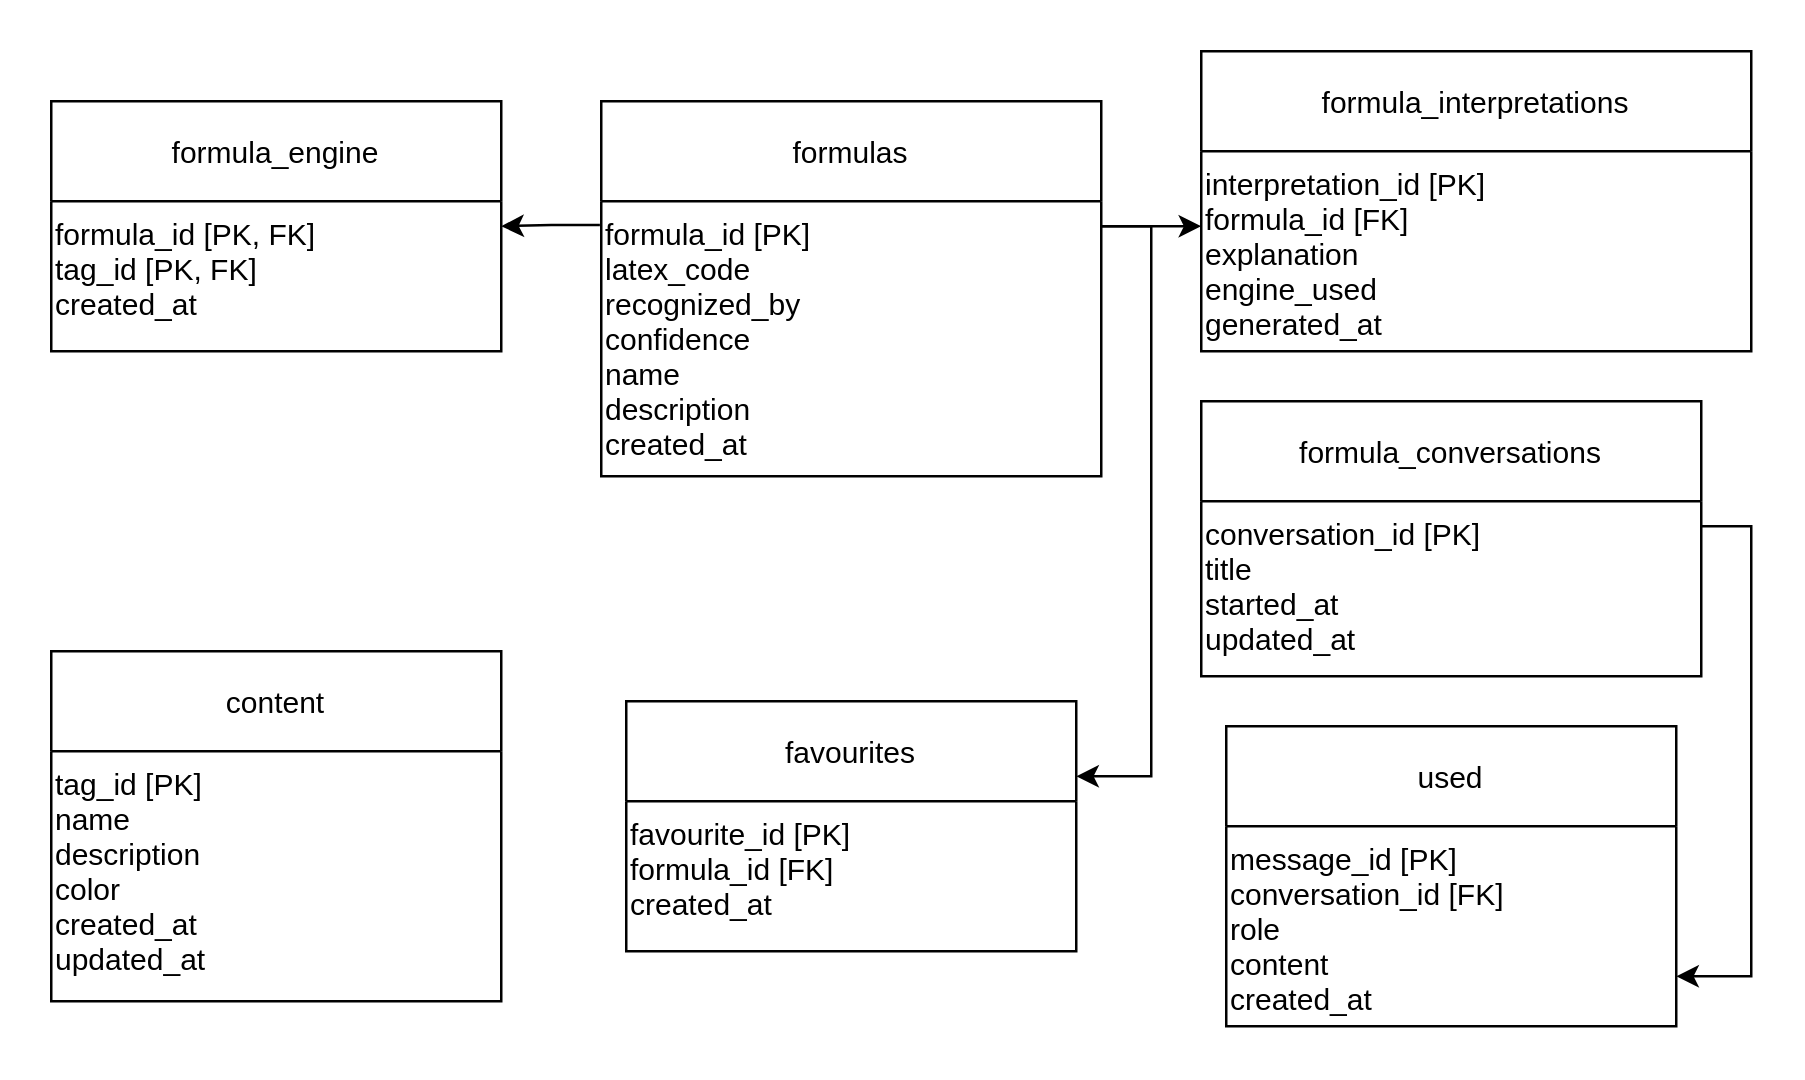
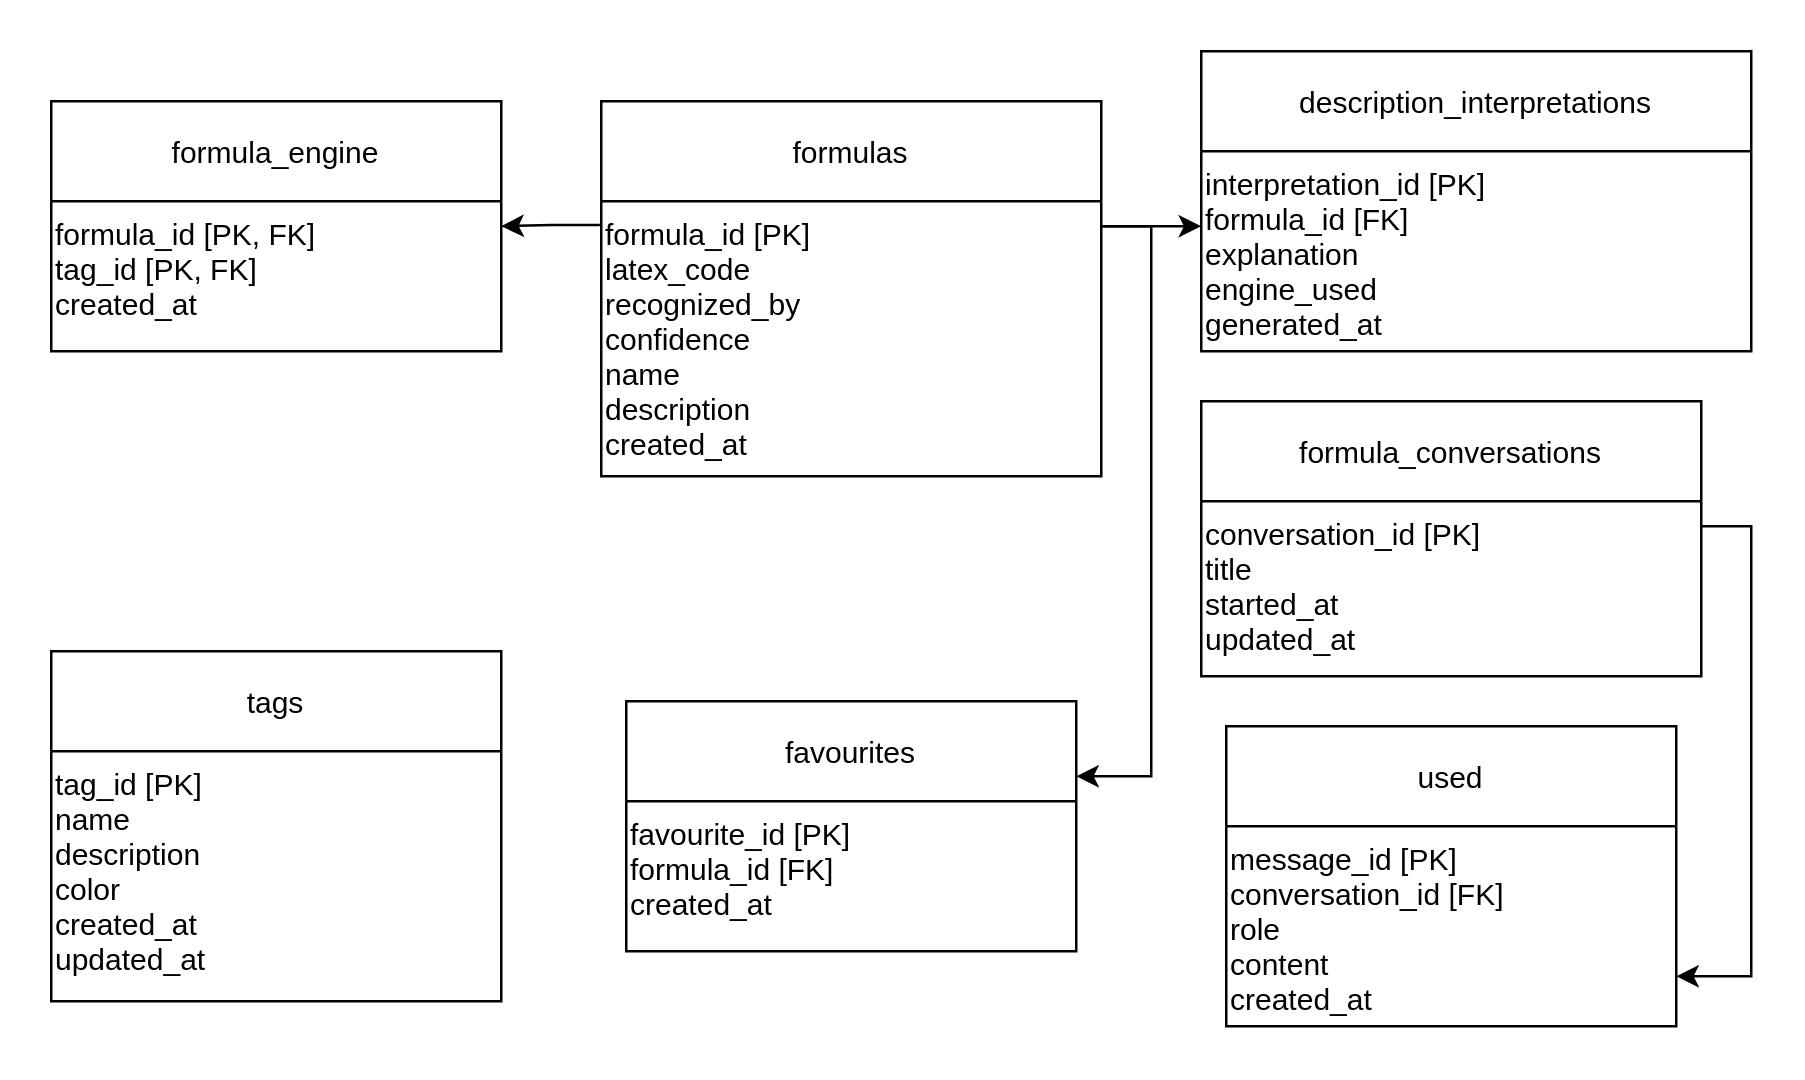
- <mxCell id="6" value="formula_interpretations" style="shape=swimlane;childLayout=stackLayout;horizontal=1;" parent="1" vertex="1"><mxGeometry x="480" width="220" height="120" as="geometry" y="20" /></mxCell>
+ <mxCell id="6" value="description_interpretations" style="shape=swimlane;childLayout=stackLayout;horizontal=1;" parent="1" vertex="1"><mxGeometry x="480" width="220" height="120" as="geometry" y="20" /></mxCell>
- <mxCell id="13" value="content" style="shape=swimlane;childLayout=stackLayout;horizontal=1;" parent="1" vertex="1"><mxGeometry x="20" y="260" width="180" height="140" as="geometry" /></mxCell>
+ <mxCell id="13" value="tags" style="shape=swimlane;childLayout=stackLayout;horizontal=1;" parent="1" vertex="1"><mxGeometry x="20" y="260" width="180" height="140" as="geometry" /></mxCell>
